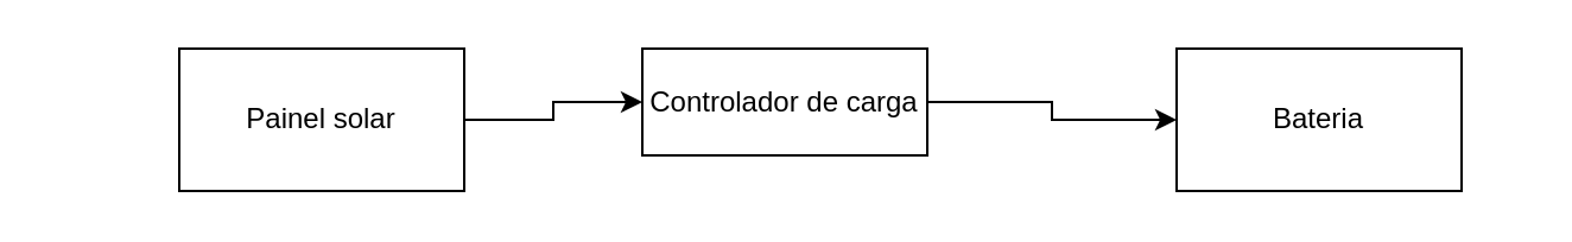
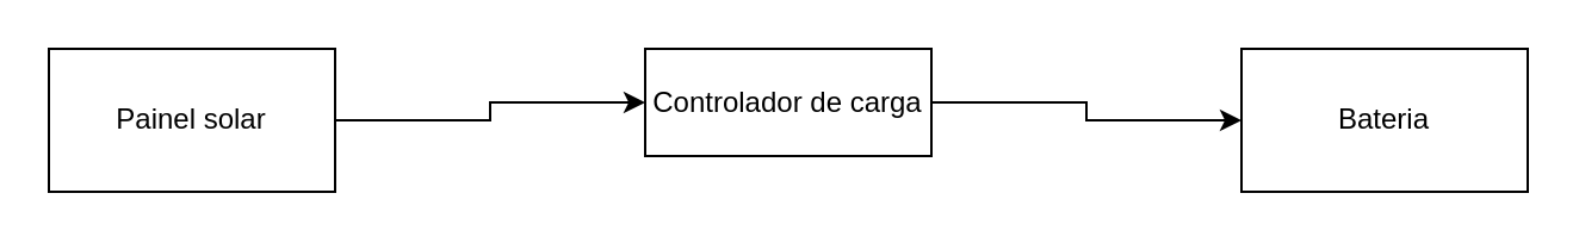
- <mxCell id="6" value="Painel solar" style="rounded=0;whiteSpace=wrap;html=1;" vertex="1" parent="1"><mxGeometry x="75" y="20" width="120" height="60" as="geometry" /></mxCell>
+ <mxCell id="6" value="Painel solar" style="rounded=0;whiteSpace=wrap;html=1;" vertex="1" parent="1"><mxGeometry x="20" y="20" width="120" height="60" as="geometry" /></mxCell>
- <mxCell id="4" value="Bateria" style="rounded=0;whiteSpace=wrap;html=1;" vertex="1" parent="1"><mxGeometry x="495" y="20" width="120" height="60" as="geometry" /></mxCell>
+ <mxCell id="4" value="Bateria" style="rounded=0;whiteSpace=wrap;html=1;" vertex="1" parent="1"><mxGeometry x="520" y="20" width="120" height="60" as="geometry" /></mxCell>
